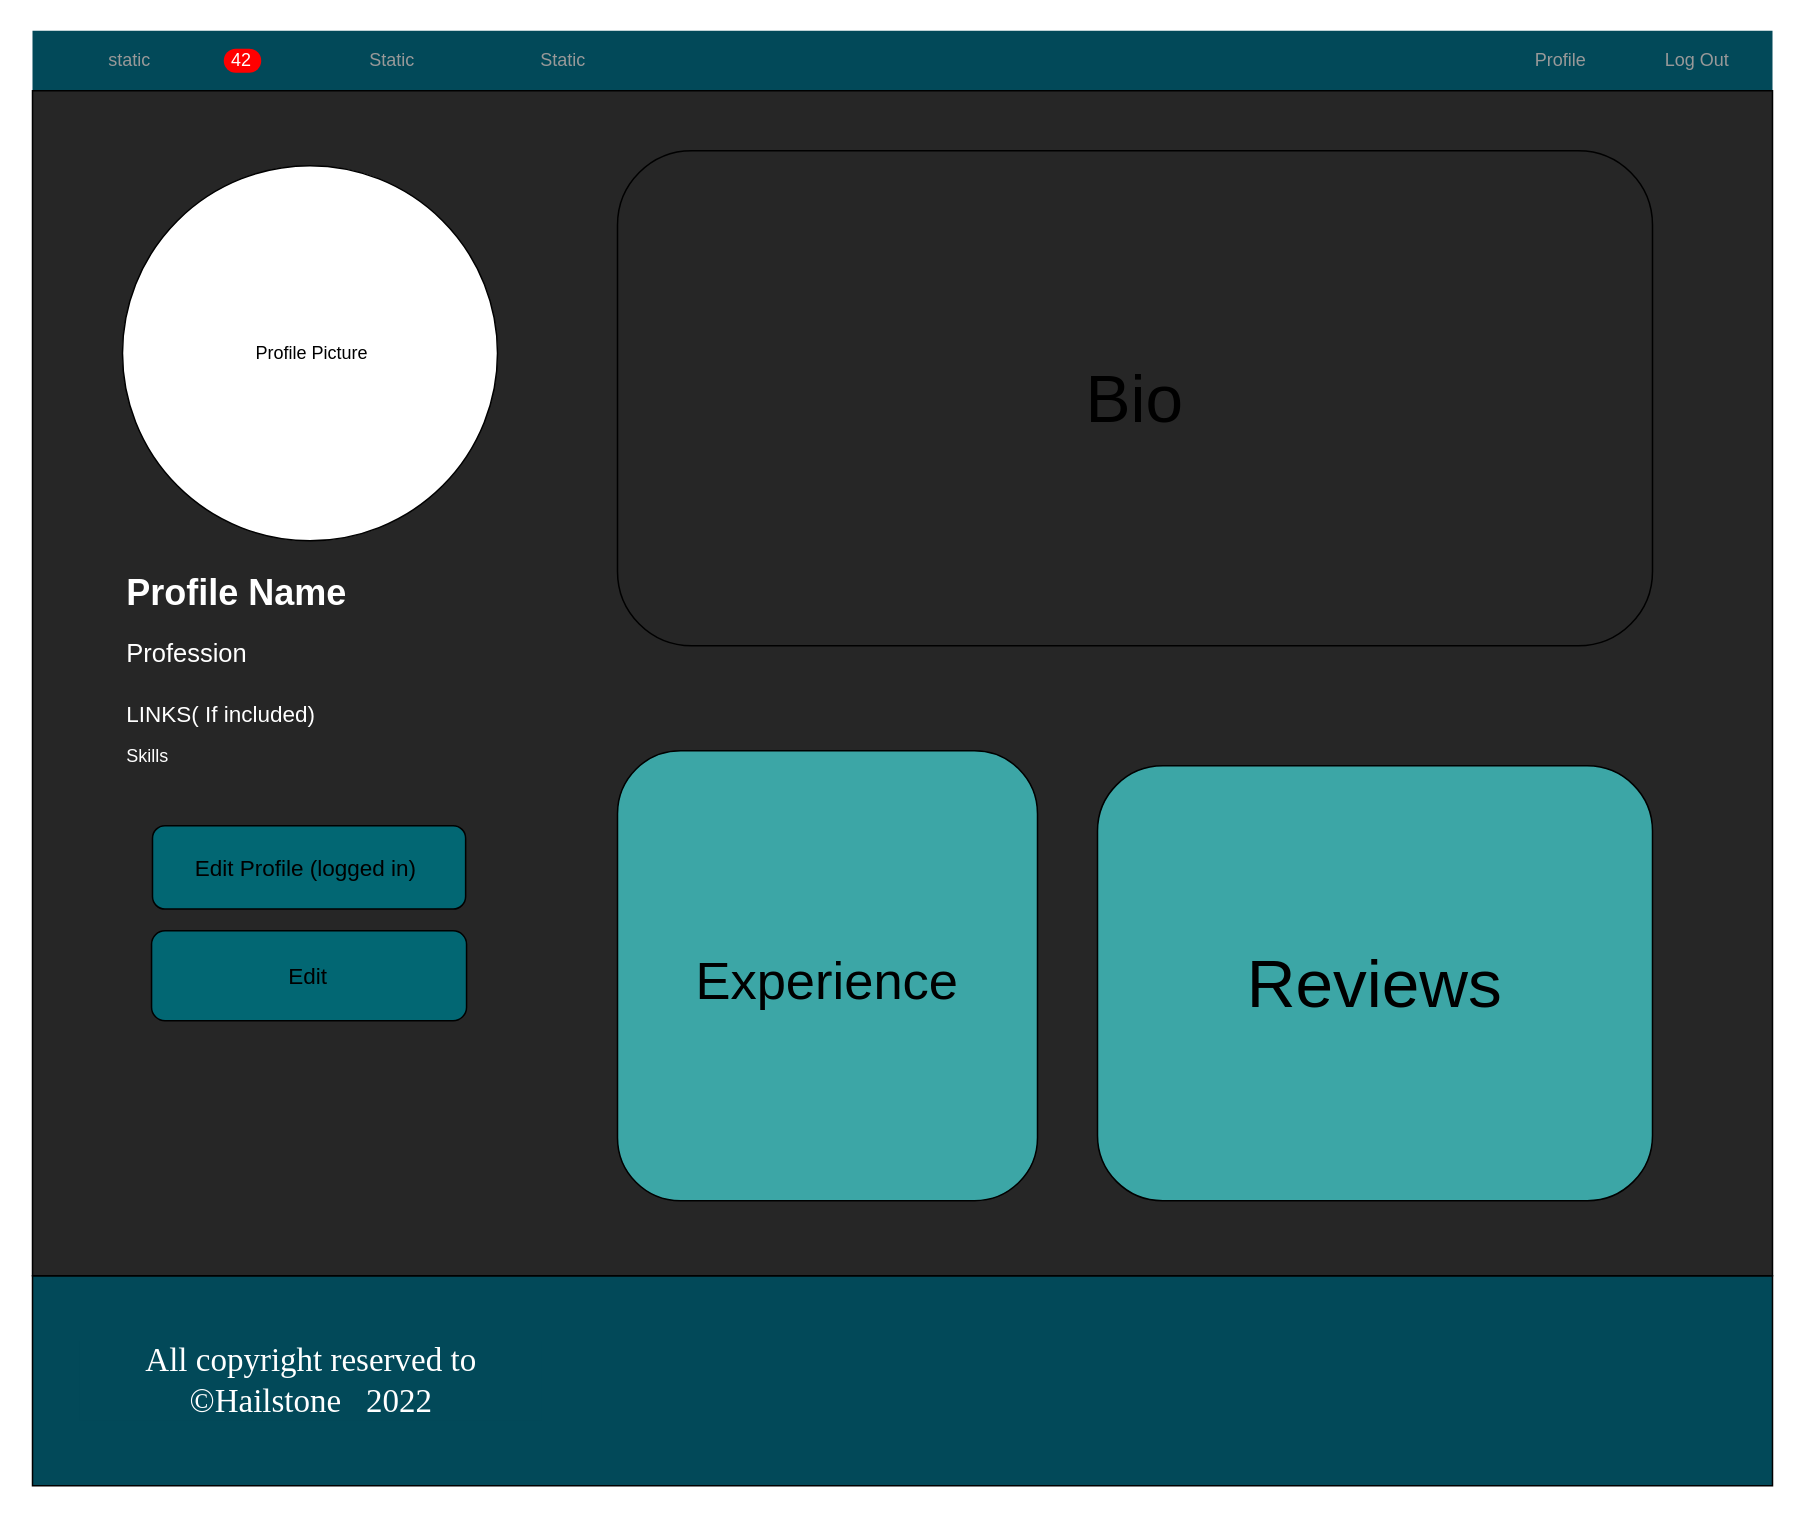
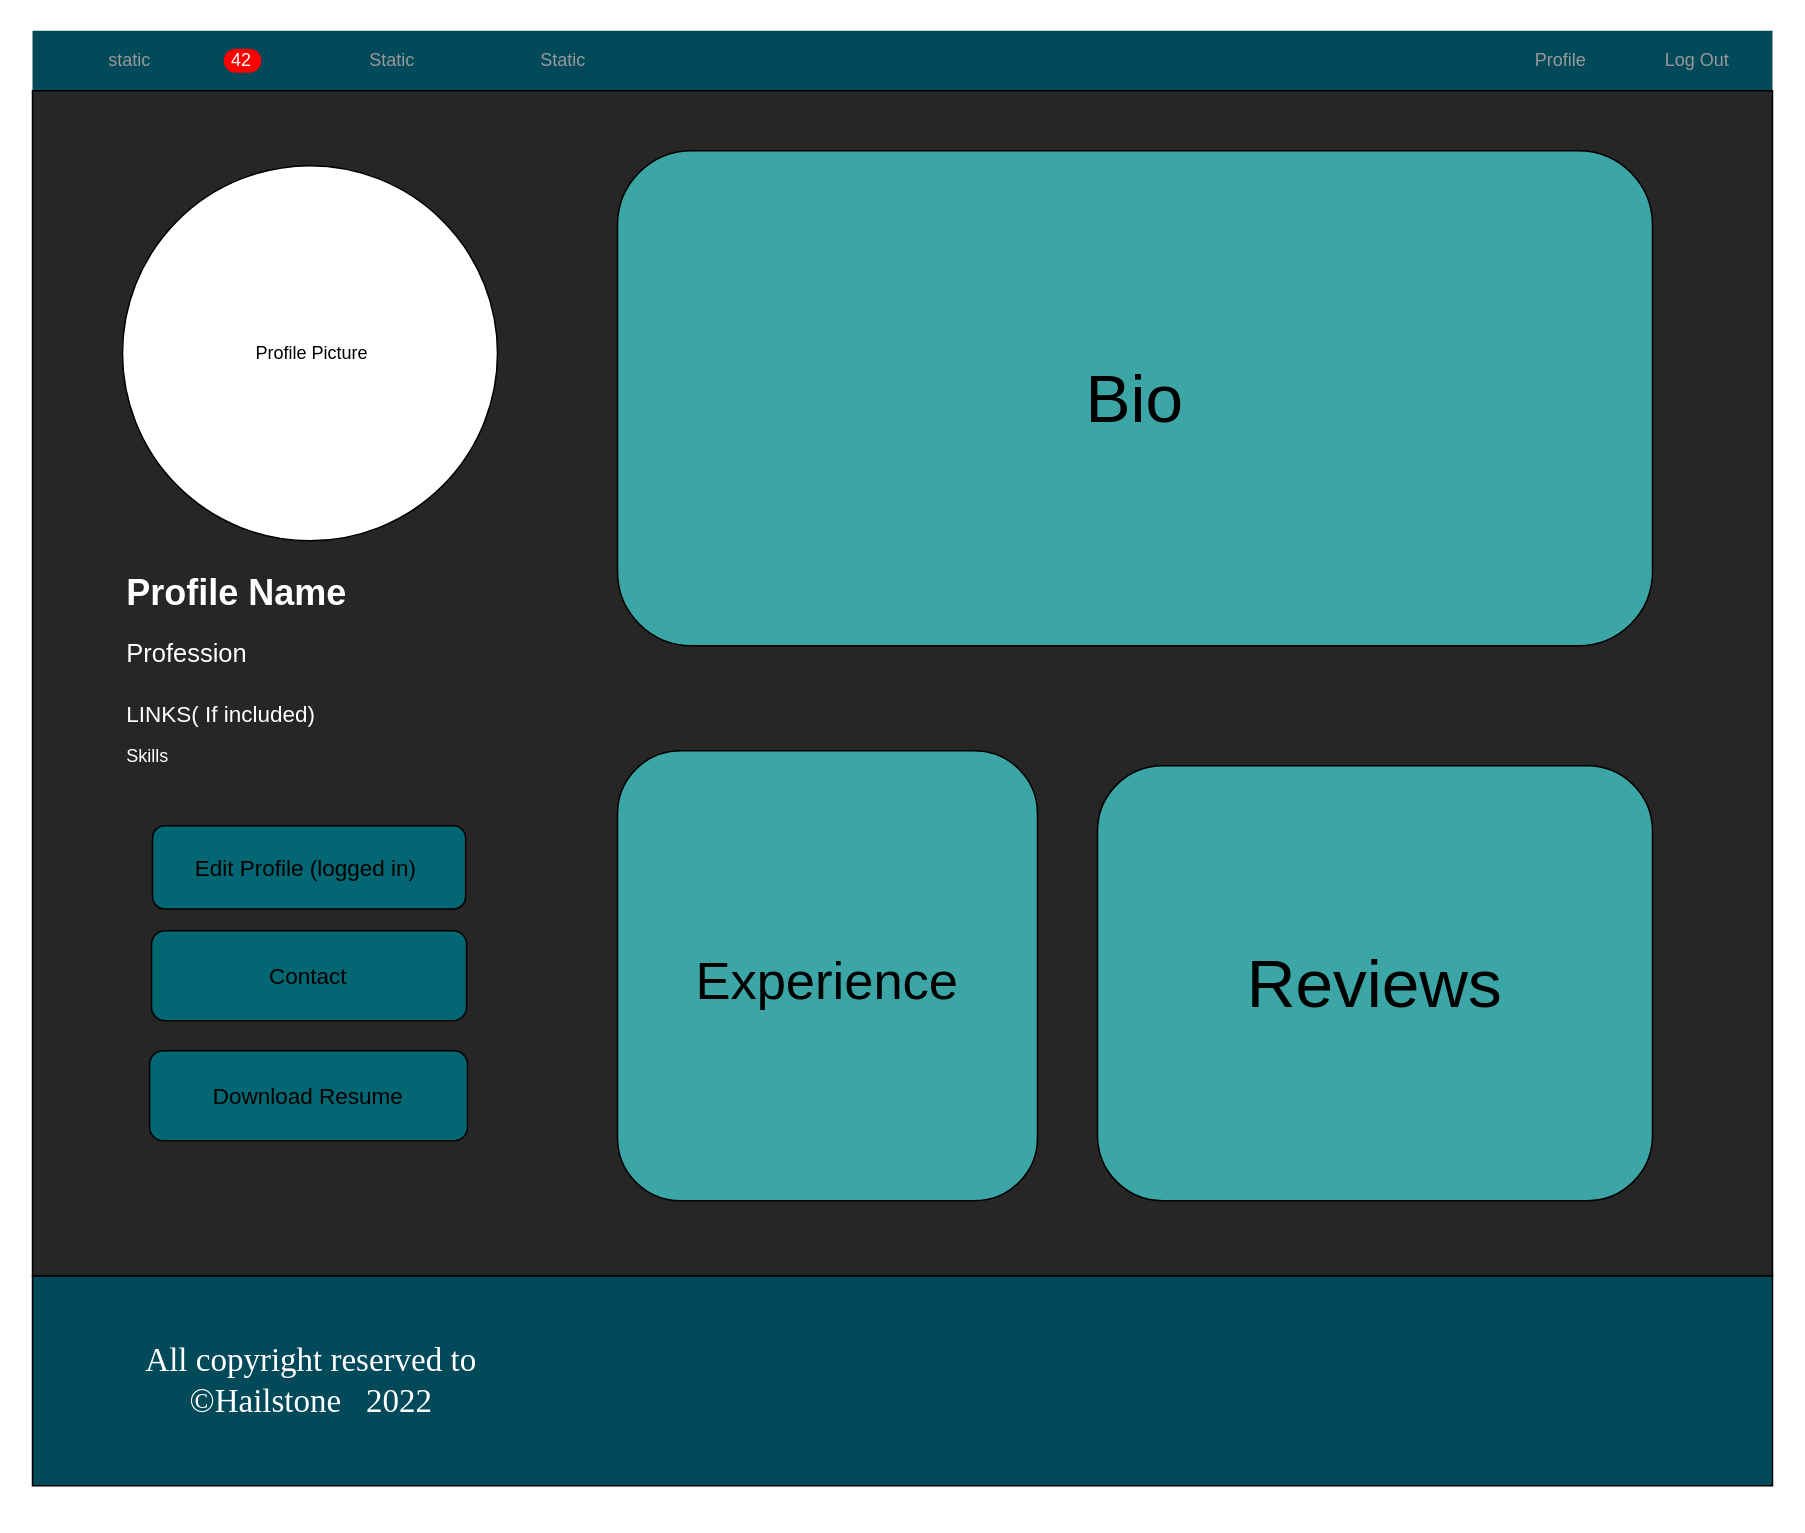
- <mxCell id="16" value="&lt;font style=&quot;font-size: 45px;&quot;&gt;Bio&lt;/font&gt;" style="rounded=1;whiteSpace=wrap;html=1;fontColor=default;labelBackgroundColor=none;fillColor=#262626;" parent="1" vertex="1"><mxGeometry x="411" y="100" width="690" height="330" as="geometry" /></mxCell>
+ <mxCell id="16" value="&lt;font style=&quot;font-size: 45px;&quot;&gt;Bio&lt;/font&gt;" style="rounded=1;whiteSpace=wrap;html=1;fontColor=default;labelBackgroundColor=none;fillColor=#3CA6A6;" parent="1" vertex="1"><mxGeometry x="411" y="100" width="690" height="330" as="geometry" /></mxCell>
- <mxCell id="18" value="Edit" style="rounded=1;whiteSpace=wrap;html=1;labelBackgroundColor=none;fontSize=15;fontColor=default;fillColor=#026773;" parent="1" vertex="1"><mxGeometry x="100.37" y="620" width="210" height="60" as="geometry" /></mxCell>
+ <mxCell id="18" value="Contact" style="rounded=1;whiteSpace=wrap;html=1;labelBackgroundColor=none;fontSize=15;fontColor=default;fillColor=#026773;" parent="1" vertex="1"><mxGeometry x="100.37" y="620" width="210" height="60" as="geometry" /></mxCell>
+ <mxCell id="19" value="Download Resume" style="rounded=1;whiteSpace=wrap;html=1;labelBackgroundColor=none;fontSize=15;fontColor=default;fillColor=#026773;" parent="1" vertex="1"><mxGeometry x="99.12" y="700" width="211.88" height="60" as="geometry" /></mxCell>
